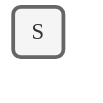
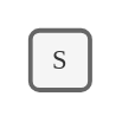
- <mxCell id="2" value="S" style="rounded=1;whiteSpace=wrap;html=1;fontFamily=Verdana;fontSize=18;fillColor=#f5f5f5;fontColor=#333333;strokeColor=#666666;strokeWidth=3;fontStyle=0" parent="1" vertex="1"><mxGeometry x="10" y="5" width="40" height="40" as="geometry" /></mxCell>
+ <mxCell id="2" value="S" style="rounded=1;whiteSpace=wrap;html=1;fontFamily=Verdana;fontSize=18;fillColor=#f5f5f5;fontColor=#333333;strokeColor=#666666;strokeWidth=3;fontStyle=0" parent="1" vertex="1"><mxGeometry x="20" y="20" width="40" height="40" as="geometry" /></mxCell>
